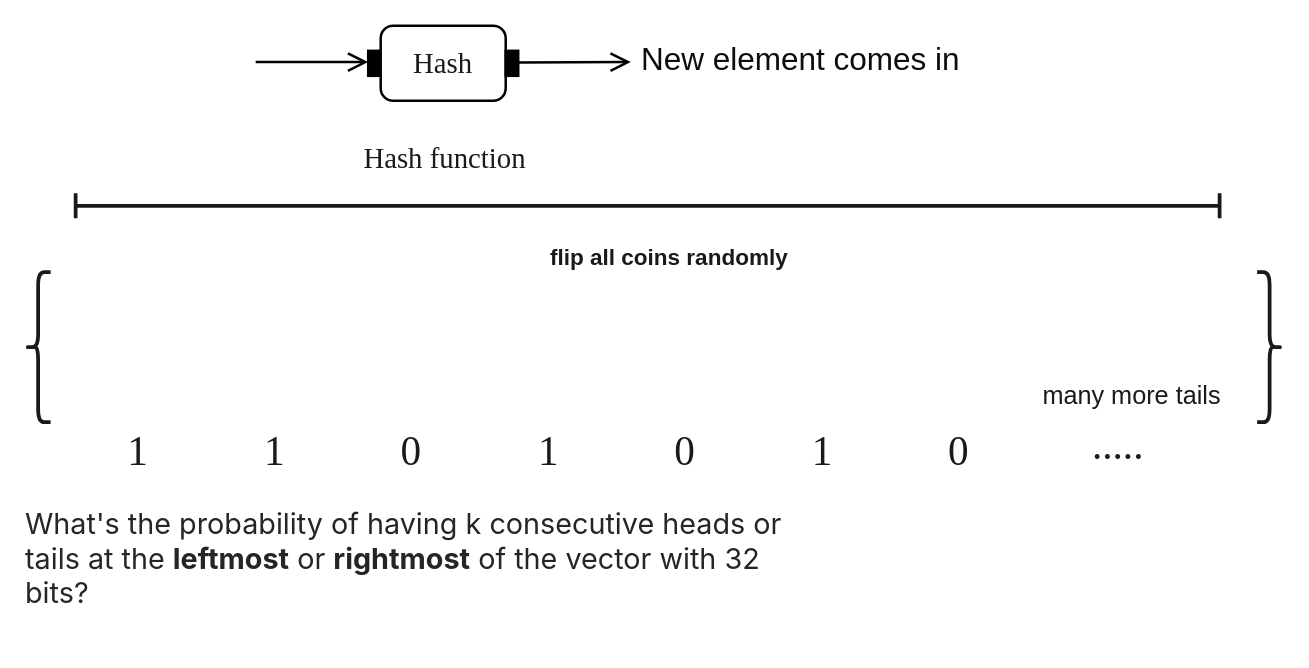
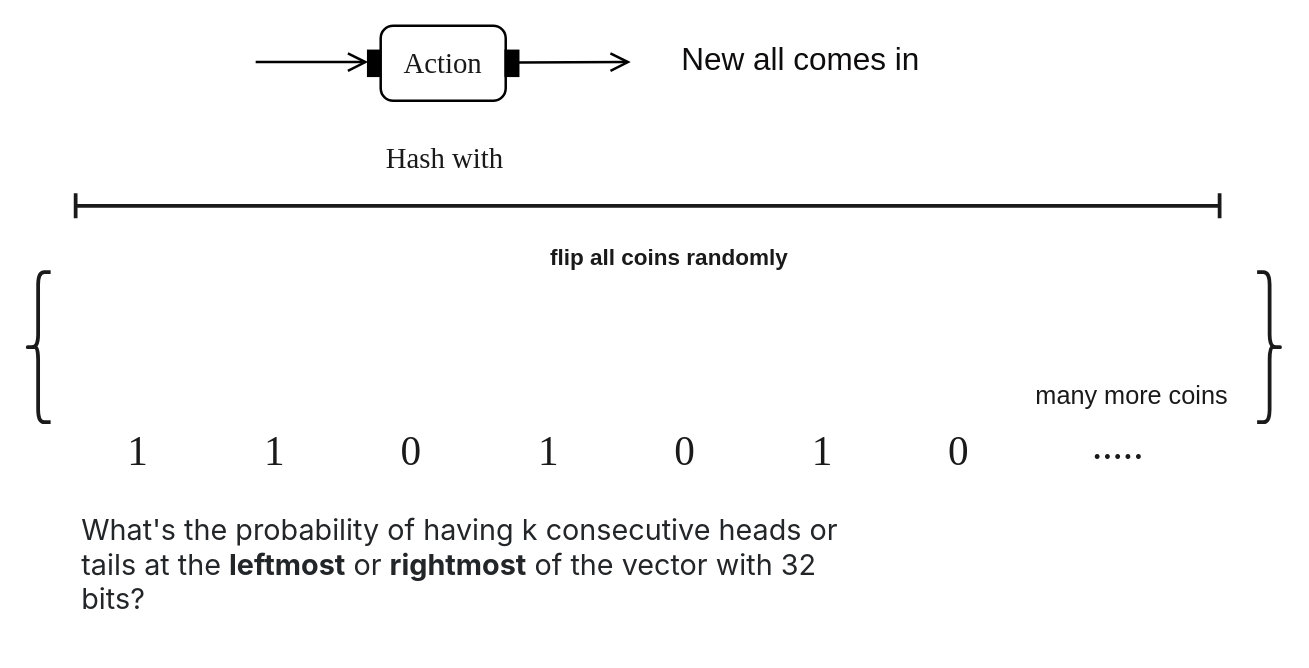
- <mxCell id="3" value="New element comes in" style="html=1;overflow=block;blockSpacing=1;whiteSpace=wrap;fontSize=25.2;fontColor=#0e0c0c;align=center;spacing=3.8;strokeOpacity=0;fillOpacity=0;rounded=1;absoluteArcSize=1;arcSize=12;fillColor=#ffffff;strokeWidth=1.5;sketch=1;curveFitting=1;jiggle=2;strokeColor=#000000;" vertex="1" parent="1"><mxGeometry x="490" y="20" width="300" height="53" as="geometry" /></mxCell>
+ <mxCell id="3" value="New all comes in" style="html=1;overflow=block;blockSpacing=1;whiteSpace=wrap;fontSize=25.2;fontColor=#0e0c0c;align=center;spacing=3.8;strokeOpacity=0;fillOpacity=0;rounded=1;absoluteArcSize=1;arcSize=12;fillColor=#ffffff;strokeWidth=1.5;sketch=1;curveFitting=1;jiggle=2;strokeColor=#000000;" vertex="1" parent="1"><mxGeometry x="490" y="20" width="300" height="53" as="geometry" /></mxCell>
- <mxCell id="28" value="Hash" style="html=1;shape=mxgraph.sysml.isStream;whiteSpace=wrap;align=center;rounded=0;shadow=0;glass=0;labelBackgroundColor=none;labelBorderColor=none;sketch=0;fillStyle=auto;strokeColor=#000000;strokeWidth=2;fontFamily=Lucida Console;fontSize=23;fontColor=#1A1A1A;fillColor=none;gradientColor=none;" vertex="1" parent="1"><mxGeometry x="294" y="20" width="120" height="60" as="geometry" /></mxCell>
+ <mxCell id="28" value="Action" style="html=1;shape=mxgraph.sysml.isStream;whiteSpace=wrap;align=center;rounded=0;shadow=0;glass=0;labelBackgroundColor=none;labelBorderColor=none;sketch=0;fillStyle=auto;strokeColor=#000000;strokeWidth=2;fontFamily=Lucida Console;fontSize=23;fontColor=#1A1A1A;fillColor=none;gradientColor=none;" vertex="1" parent="1"><mxGeometry x="294" y="20" width="120" height="60" as="geometry" /></mxCell>
- <mxCell id="31" value="Hash function" style="text;strokeColor=none;align=center;fillColor=none;html=1;verticalAlign=middle;whiteSpace=wrap;rounded=0;shadow=0;glass=0;labelBackgroundColor=none;labelBorderColor=none;sketch=0;fillStyle=auto;strokeWidth=2;fontFamily=Lucida Console;fontSize=23;fontColor=#1A1A1A;" vertex="1" parent="1"><mxGeometry x="263" y="111" width="185" height="30" as="geometry" /></mxCell>
+ <mxCell id="31" value="Hash with" style="text;strokeColor=none;align=center;fillColor=none;html=1;verticalAlign=middle;whiteSpace=wrap;rounded=0;shadow=0;glass=0;labelBackgroundColor=none;labelBorderColor=none;sketch=0;fillStyle=auto;strokeWidth=2;fontFamily=Lucida Console;fontSize=23;fontColor=#1A1A1A;" vertex="1" parent="1"><mxGeometry x="263" y="111" width="185" height="30" as="geometry" /></mxCell>
- <mxCell id="15" value="many more tails" style="html=1;overflow=block;blockSpacing=1;whiteSpace=wrap;fontSize=20.2;fontColor=#1A1A1A;align=center;spacing=3.8;strokeOpacity=0;fillOpacity=0;rounded=1;absoluteArcSize=1;arcSize=12;fillColor=#ffffff;dashed=1;fixDash=1;strokeWidth=2.3;sketch=1;curveFitting=1;jiggle=2;strokeColor=#000000;" parent="6" vertex="1"><mxGeometry x="780" y="78" width="210" height="42" as="geometry" /></mxCell>
+ <mxCell id="15" value="many more coins" style="html=1;overflow=block;blockSpacing=1;whiteSpace=wrap;fontSize=20.2;fontColor=#1A1A1A;align=center;spacing=3.8;strokeOpacity=0;fillOpacity=0;rounded=1;absoluteArcSize=1;arcSize=12;fillColor=#ffffff;dashed=1;fixDash=1;strokeWidth=2.3;sketch=1;curveFitting=1;jiggle=2;strokeColor=#000000;" parent="6" vertex="1"><mxGeometry x="780" y="78" width="210" height="42" as="geometry" /></mxCell>
- <mxCell id="27" value="&lt;div style=&quot;text-align: left; font-size: 23px;&quot;&gt;&lt;font face=&quot;-apple-system, system-ui, Segoe UI Adjusted, Segoe UI, Liberation Sans, sans-serif&quot; color=&quot;#232629&quot; style=&quot;font-size: 23px;&quot;&gt;&lt;span style=&quot;font-size: 23px; background-color: rgb(255, 255, 255);&quot;&gt;What's the probability of having k consecutive heads or tails at the &lt;b&gt;leftmost&lt;/b&gt; or &lt;b&gt;rightmost&lt;/b&gt; of the vector with 32 bits?&amp;nbsp;&lt;/span&gt;&lt;/font&gt;&lt;/div&gt;" style="text;strokeColor=none;align=center;fillColor=none;html=1;verticalAlign=middle;whiteSpace=wrap;rounded=0;shadow=0;glass=0;labelBackgroundColor=none;labelBorderColor=none;sketch=0;fillStyle=auto;strokeWidth=2;fontFamily=Lucida Console;fontSize=23;fontColor=#1A1A1A;" vertex="1" parent="1"><mxGeometry x="19" y="387" width="620" height="120" as="geometry" /></mxCell>
+ <mxCell id="27" value="&lt;div style=&quot;text-align: left; font-size: 23px;&quot;&gt;&lt;font face=&quot;-apple-system, system-ui, Segoe UI Adjusted, Segoe UI, Liberation Sans, sans-serif&quot; color=&quot;#232629&quot; style=&quot;font-size: 23px;&quot;&gt;&lt;span style=&quot;font-size: 23px; background-color: rgb(255, 255, 255);&quot;&gt;What's the probability of having k consecutive heads or tails at the &lt;b&gt;leftmost&lt;/b&gt; or &lt;b&gt;rightmost&lt;/b&gt; of the vector with 32 bits?&amp;nbsp;&lt;/span&gt;&lt;/font&gt;&lt;/div&gt;" style="text;strokeColor=none;align=center;fillColor=none;html=1;verticalAlign=middle;whiteSpace=wrap;rounded=0;shadow=0;glass=0;labelBackgroundColor=none;labelBorderColor=none;sketch=0;fillStyle=auto;strokeWidth=2;fontFamily=Lucida Console;fontSize=23;fontColor=#1A1A1A;" vertex="1" parent="1"><mxGeometry x="64" y="392" width="620" height="120" as="geometry" /></mxCell>
